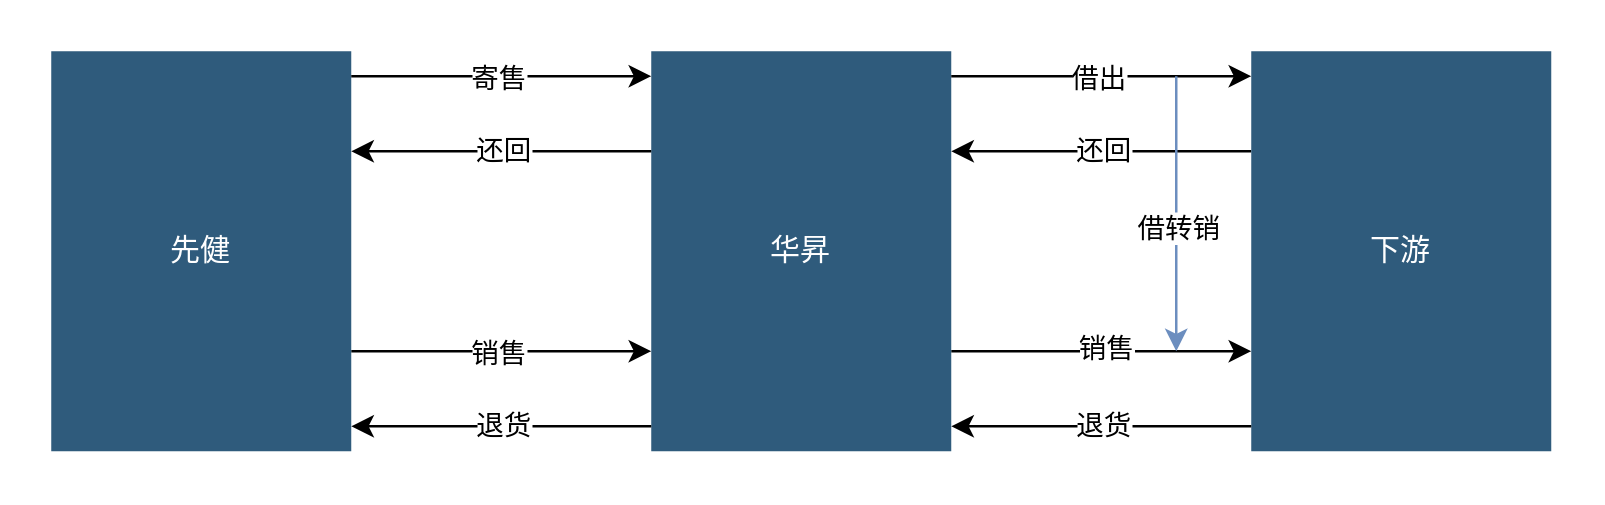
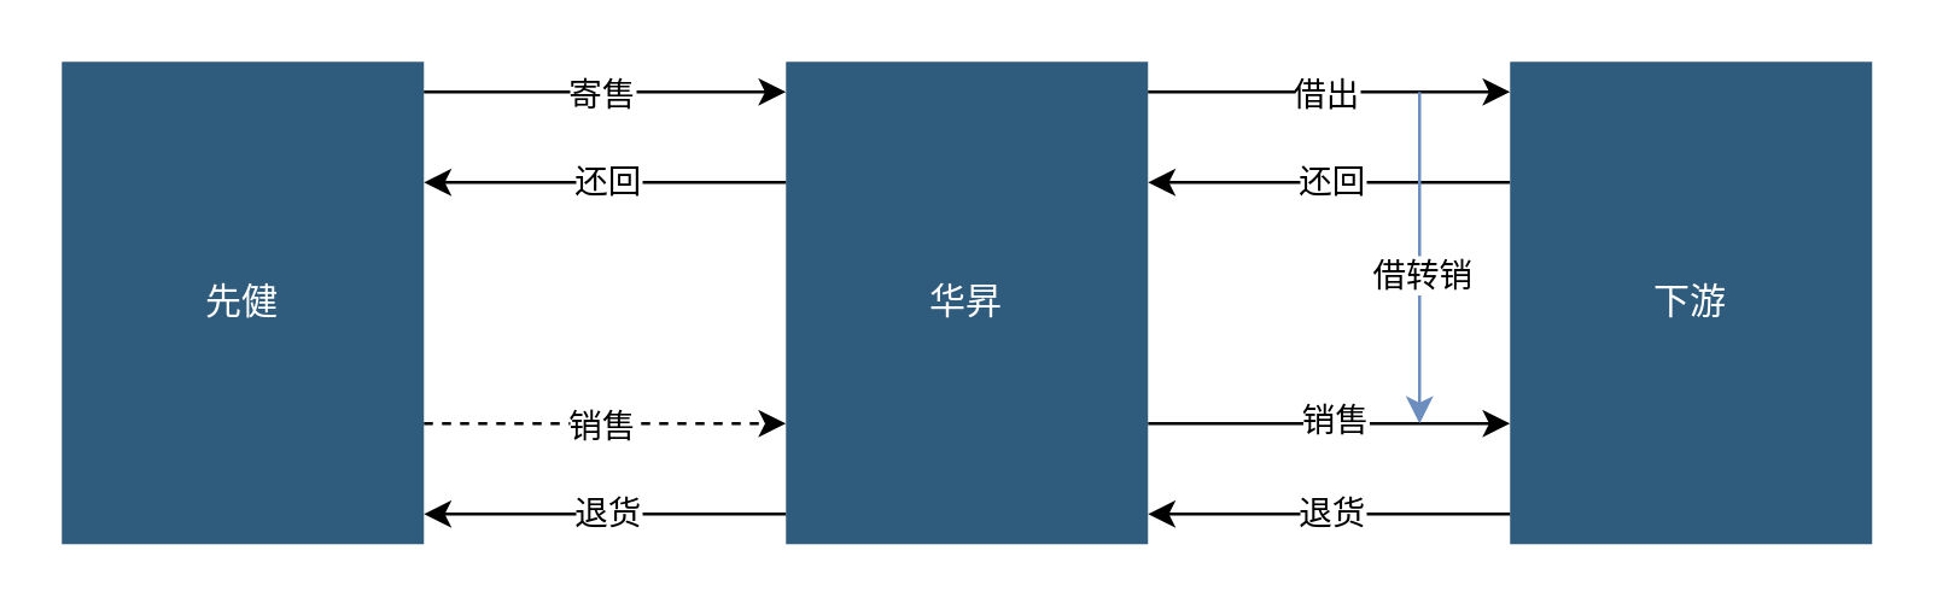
- <mxCell id="2" style="edgeStyle=orthogonalEdgeStyle;rounded=0;orthogonalLoop=1;jettySize=auto;html=1;exitX=1;exitY=0.75;exitDx=0;exitDy=0;entryX=0;entryY=0.75;entryDx=0;entryDy=0;" edge="1" parent="1" source="4" target="7"><mxGeometry relative="1" as="geometry" /></mxCell>
+ <mxCell id="2" style="edgeStyle=orthogonalEdgeStyle;rounded=0;orthogonalLoop=1;jettySize=auto;html=1;exitX=1;exitY=0.75;exitDx=0;exitDy=0;entryX=0;entryY=0.75;entryDx=0;entryDy=0;dashed=1;" edge="1" parent="1" source="4" target="7"><mxGeometry relative="1" as="geometry" /></mxCell>
